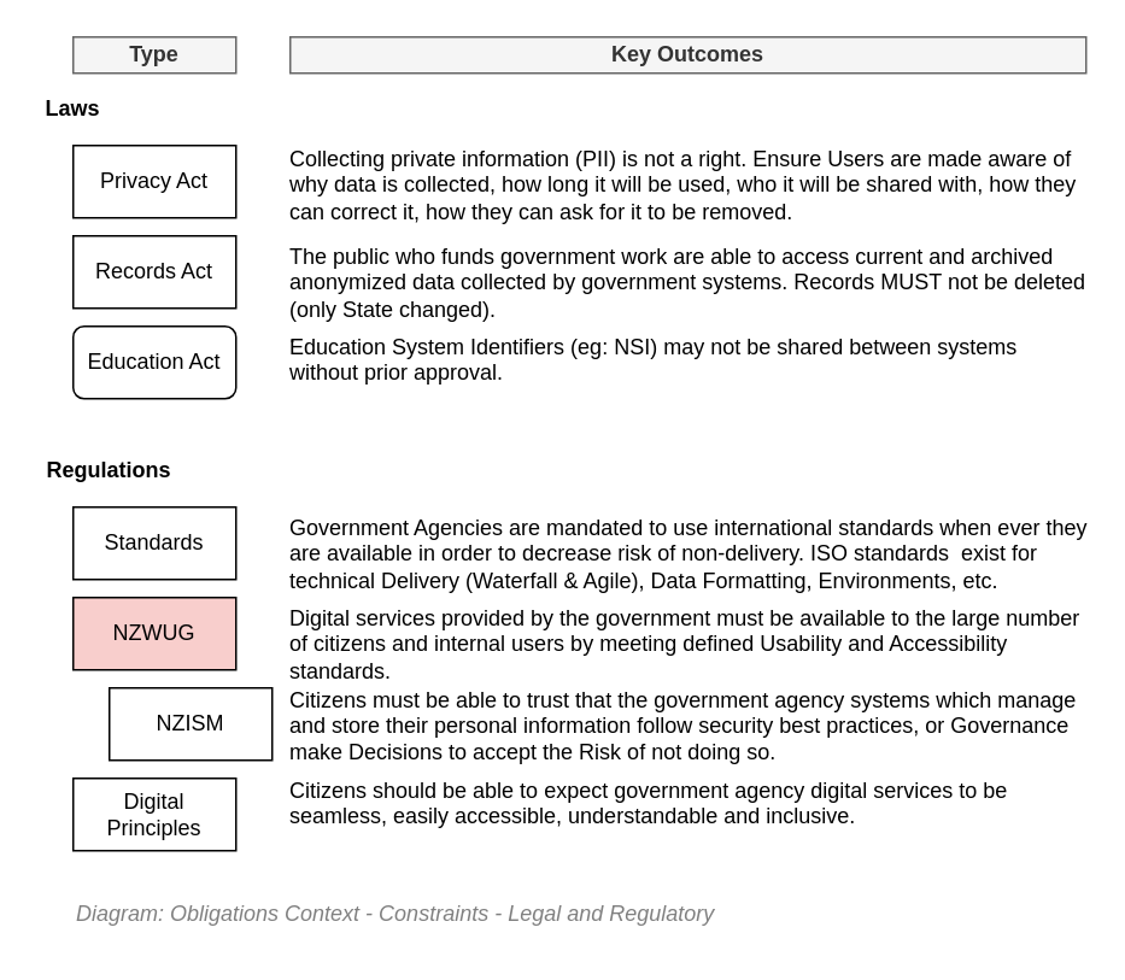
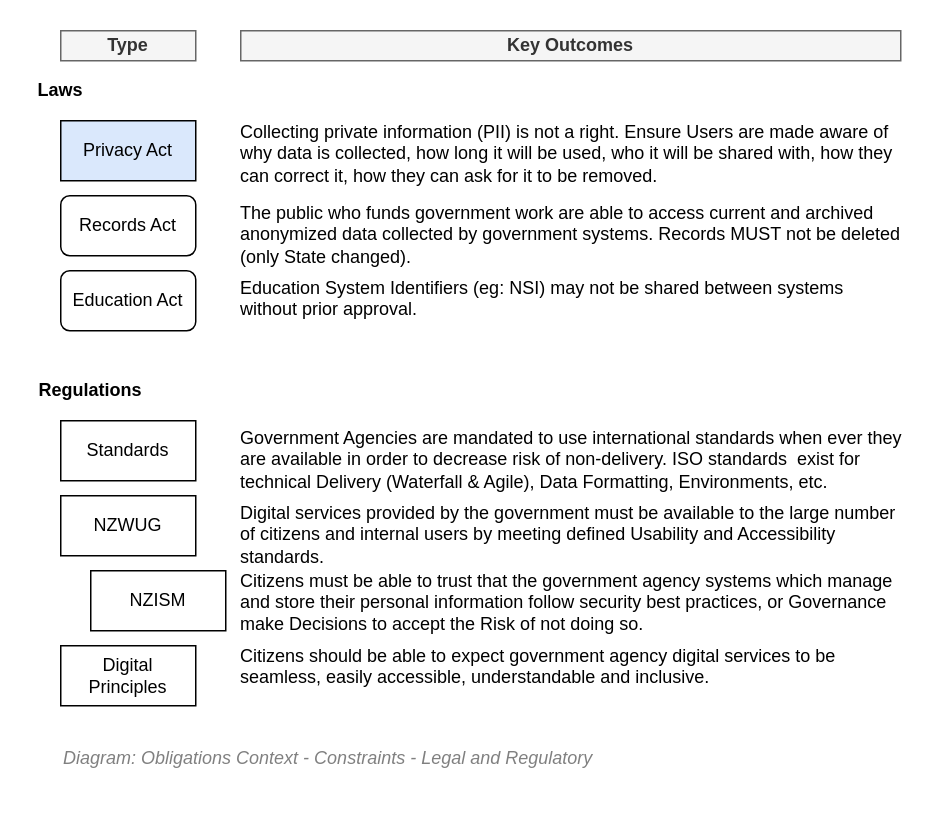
- <mxCell id="2" value="Privacy Act" style="rounded=0;whiteSpace=wrap;html=1;" vertex="1" parent="1"><mxGeometry x="40" y="80" width="90" height="40" as="geometry" /></mxCell>
+ <mxCell id="2" value="Privacy Act" style="rounded=0;whiteSpace=wrap;html=1;fillColor=#dae8fc;" vertex="1" parent="1"><mxGeometry x="40" y="80" width="90" height="40" as="geometry" /></mxCell>
- <mxCell id="3" value="Records Act" style="rounded=0;whiteSpace=wrap;html=1;" vertex="1" parent="1"><mxGeometry x="40" y="130" width="90" height="40" as="geometry" /></mxCell>
+ <mxCell id="3" value="Records Act" style="whiteSpace=wrap;html=1;rounded=1;" vertex="1" parent="1"><mxGeometry x="40" y="130" width="90" height="40" as="geometry" /></mxCell>
- <mxCell id="10" value="NZWUG" style="rounded=0;whiteSpace=wrap;html=1;fillColor=#f8cecc;" vertex="1" parent="1"><mxGeometry x="40" y="330" width="90" height="40" as="geometry" /></mxCell>
+ <mxCell id="10" value="NZWUG" style="rounded=0;whiteSpace=wrap;html=1;" vertex="1" parent="1"><mxGeometry x="40" y="330" width="90" height="40" as="geometry" /></mxCell>
